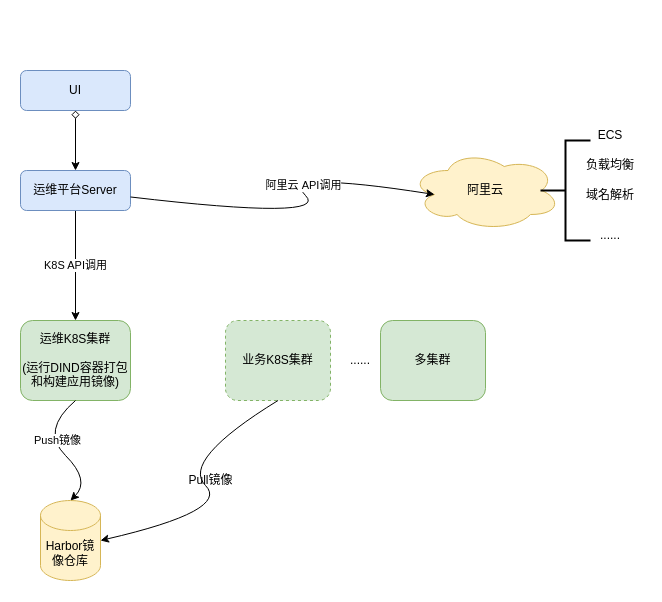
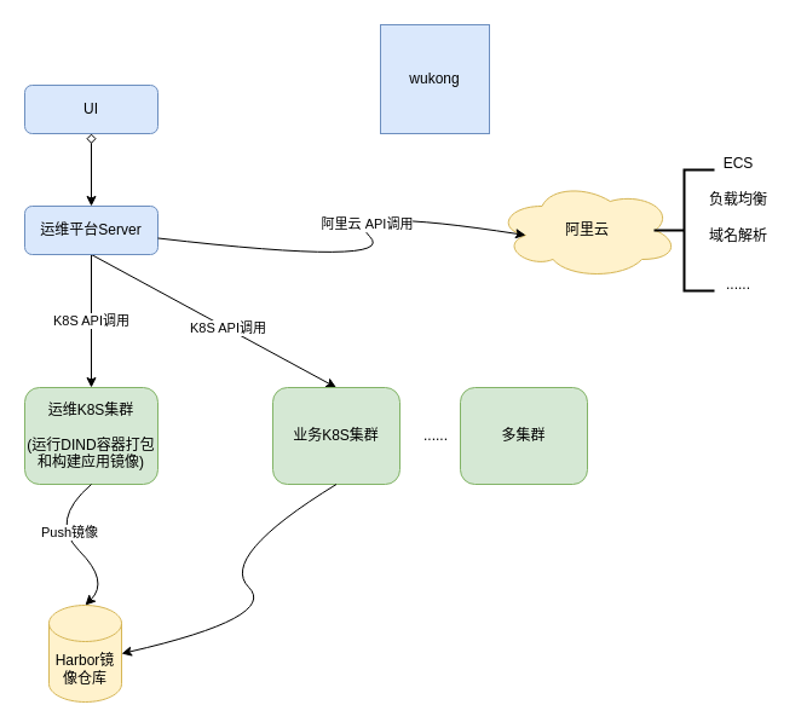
+ <mxCell id="15" value="wukong" style="whiteSpace=wrap;html=1;aspect=fixed;fillColor=#dae8fc;strokeColor=#6c8ebf;" vertex="1" parent="1"><mxGeometry x="314" y="20" width="90" height="90" as="geometry" /></mxCell>
+ <mxCell id="4" style="edgeStyle=none;rounded=0;orthogonalLoop=1;jettySize=auto;html=1;exitX=0.5;exitY=1;exitDx=0;exitDy=0;entryX=0.5;entryY=0;entryDx=0;entryDy=0;endArrow=classic;endFill=1;" edge="1" parent="1" source="6" target="13"><mxGeometry relative="1" as="geometry" /></mxCell>
+ <mxCell id="5" value="K8S API调用" style="edgeLabel;html=1;align=center;verticalAlign=middle;resizable=0;points=[];" vertex="1" connectable="0" parent="4"><mxGeometry x="0.111" y="1" relative="1" as="geometry"><mxPoint as="offset" /></mxGeometry></mxCell>
- <mxCell id="13" value="业务K8S集群" style="rounded=1;whiteSpace=wrap;html=1;fillColor=#d5e8d4;strokeColor=#82b366;dashed=1;" vertex="1" parent="1"><mxGeometry x="225" y="320" width="105" height="80" as="geometry" /></mxCell>
+ <mxCell id="13" value="业务K8S集群" style="rounded=1;whiteSpace=wrap;html=1;fillColor=#d5e8d4;strokeColor=#82b366;" vertex="1" parent="1"><mxGeometry x="225" y="320" width="105" height="80" as="geometry" /></mxCell>
- <mxCell id="25" value="Pull镜像" style="text;html=1;align=center;verticalAlign=middle;resizable=0;points=[];autosize=1;strokeColor=none;fillColor=none;" vertex="1" parent="1"><mxGeometry x="175" y="465" width="70" height="30" as="geometry" /></mxCell>
